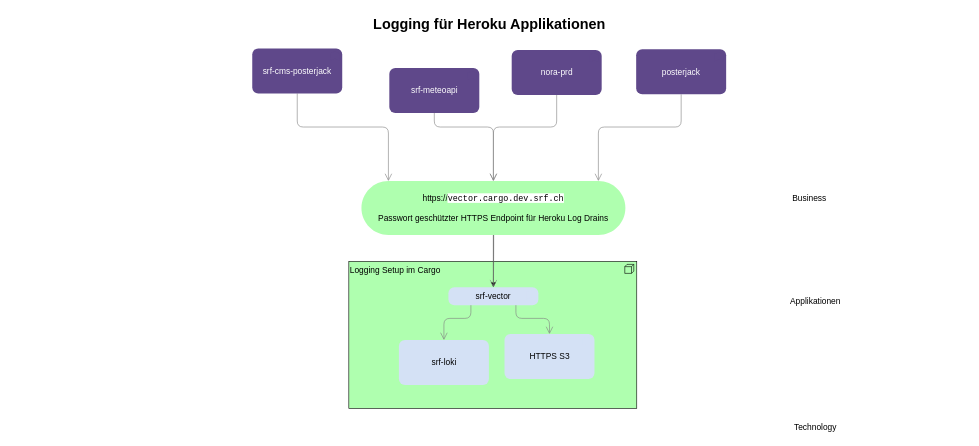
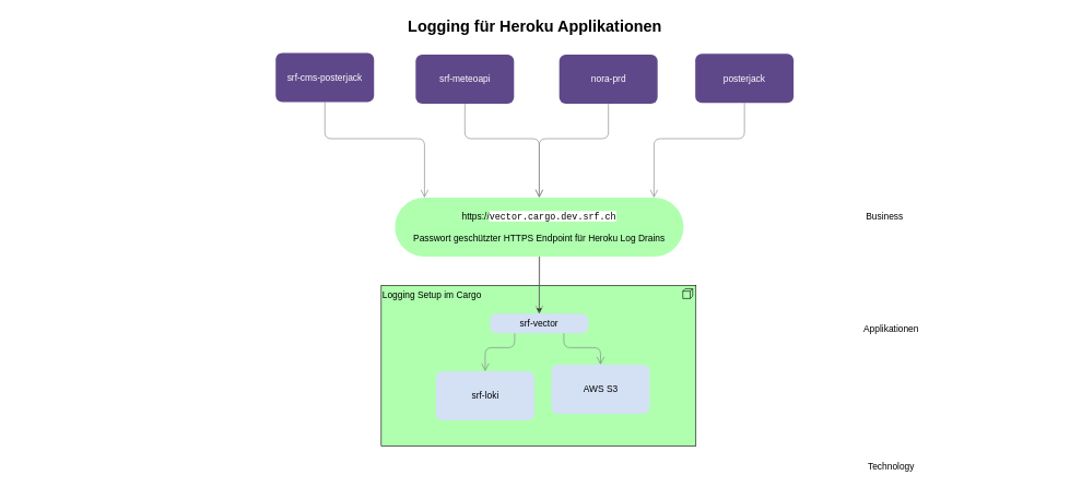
- <mxCell id="14" value="&lt;font color=&quot;#ffffff&quot;&gt;srf-meteoapi&lt;/font&gt;" style="html=1;whiteSpace=wrap;fillColor=#5f488a;shape=mxgraph.archimate3.application;appType=func;archiType=rounded;fontSize=14;strokeColor=none;" vertex="1" parent="1"><mxGeometry x="648.5" y="112.5" width="150" height="75" as="geometry" /></mxCell>
+ <mxCell id="14" value="&lt;font color=&quot;#ffffff&quot;&gt;srf-meteoapi&lt;/font&gt;" style="html=1;whiteSpace=wrap;fillColor=#5f488a;shape=mxgraph.archimate3.application;appType=func;archiType=rounded;fontSize=14;strokeColor=none;" vertex="1" parent="1"><mxGeometry x="633.5" y="82.5" width="150" height="75" as="geometry" /></mxCell>
- <mxCell id="19" value="&lt;font&gt;HTTPS S3&lt;/font&gt;" style="html=1;whiteSpace=wrap;fillColor=#D4E1F5;shape=mxgraph.archimate3.application;appType=func;archiType=rounded;fontSize=14;strokeColor=none;fontColor=#000000;" vertex="1" parent="1"><mxGeometry x="840.5" y="556" width="150" height="75" as="geometry" /></mxCell>
+ <mxCell id="19" value="&lt;font&gt;AWS S3&lt;/font&gt;" style="html=1;whiteSpace=wrap;fillColor=#D4E1F5;shape=mxgraph.archimate3.application;appType=func;archiType=rounded;fontSize=14;strokeColor=none;fontColor=#000000;" vertex="1" parent="1"><mxGeometry x="840.5" y="556" width="150" height="75" as="geometry" /></mxCell>
